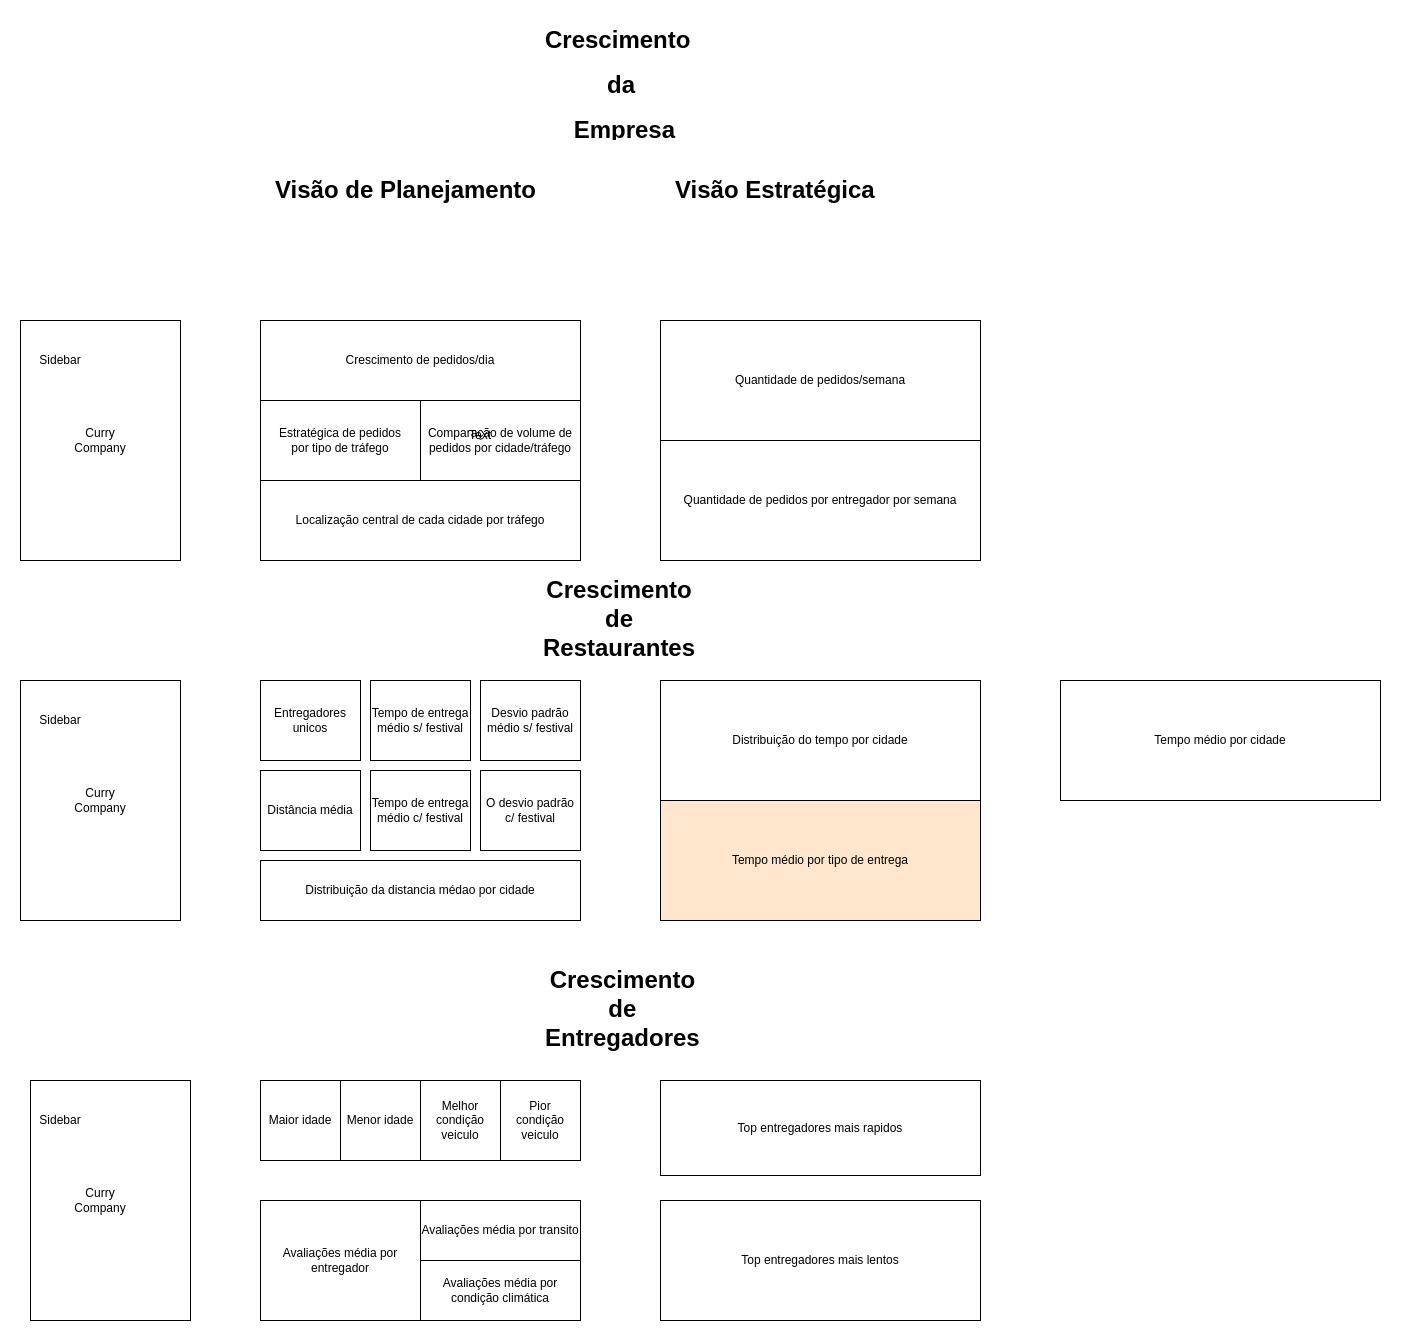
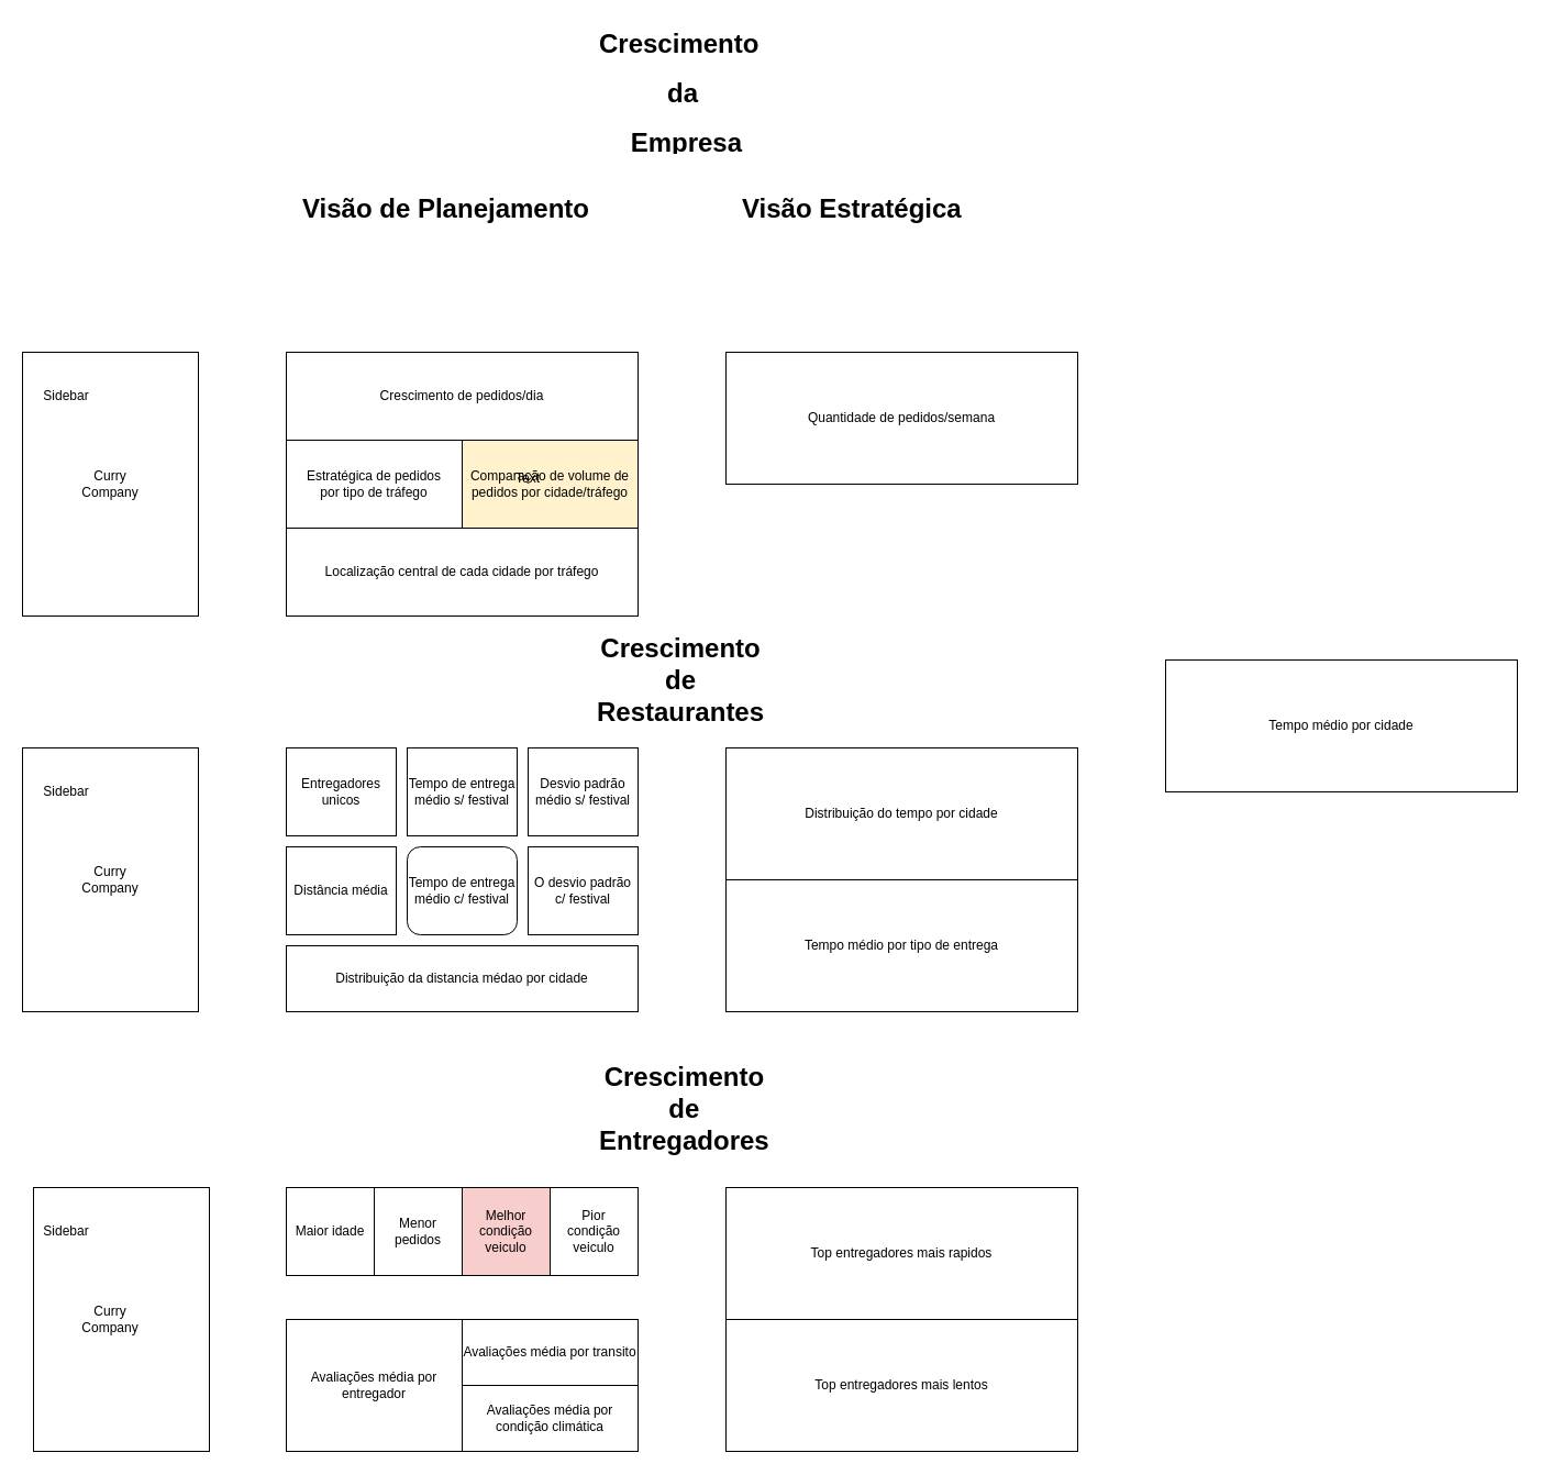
- <mxCell id="4" value="Comparação de volume de pedidos por cidade/tráfego" style="rounded=0;whiteSpace=wrap;html=1;" parent="1" vertex="1"><mxGeometry x="420" y="400" width="160" height="80" as="geometry" /></mxCell>
+ <mxCell id="4" value="Comparação de volume de pedidos por cidade/tráfego" style="rounded=0;whiteSpace=wrap;html=1;fillColor=#fff2cc;" parent="1" vertex="1"><mxGeometry x="420" y="400" width="160" height="80" as="geometry" /></mxCell>
- <mxCell id="8" value="Quantidade de pedidos por entregador por semana" style="rounded=0;whiteSpace=wrap;html=1;" parent="1" vertex="1"><mxGeometry x="660" y="440" width="320" height="120" as="geometry" /></mxCell>
- <mxCell id="41" value="Tempo médio por cidade" style="rounded=0;whiteSpace=wrap;html=1;" vertex="1" parent="1"><mxGeometry x="1060" y="680" width="320" height="120" as="geometry" /></mxCell>
+ <mxCell id="41" value="Tempo médio por cidade" style="rounded=0;whiteSpace=wrap;html=1;" vertex="1" parent="1"><mxGeometry x="1060" y="600" width="320" height="120" as="geometry" /></mxCell>
- <mxCell id="40" value="Tempo de entrega médio c/ festival" style="rounded=0;whiteSpace=wrap;html=1;" vertex="1" parent="1"><mxGeometry x="370" y="770" width="100" height="80" as="geometry" /></mxCell>
+ <mxCell id="40" value="Tempo de entrega médio c/ festival" style="whiteSpace=wrap;html=1;rounded=1;" vertex="1" parent="1"><mxGeometry x="370" y="770" width="100" height="80" as="geometry" /></mxCell>
- <mxCell id="26" value="Tempo médio por tipo de entrega" style="rounded=0;whiteSpace=wrap;html=1;fillColor=#ffe6cc;" parent="1" vertex="1"><mxGeometry x="660" y="800" width="320" height="120" as="geometry" /></mxCell>
+ <mxCell id="26" value="Tempo médio por tipo de entrega" style="rounded=0;whiteSpace=wrap;html=1;" parent="1" vertex="1"><mxGeometry x="660" y="800" width="320" height="120" as="geometry" /></mxCell>
- <mxCell id="29" value="Menor idade" style="rounded=0;whiteSpace=wrap;html=1;" vertex="1" parent="1"><mxGeometry x="340" y="1080" width="80" height="80" as="geometry" /></mxCell>
+ <mxCell id="29" value="Menor pedidos" style="rounded=0;whiteSpace=wrap;html=1;" vertex="1" parent="1"><mxGeometry x="340" y="1080" width="80" height="80" as="geometry" /></mxCell>
- <mxCell id="30" value="Melhor condição veiculo" style="rounded=0;whiteSpace=wrap;html=1;" vertex="1" parent="1"><mxGeometry x="420" y="1080" width="80" height="80" as="geometry" /></mxCell>
+ <mxCell id="30" value="Melhor condição veiculo" style="rounded=0;whiteSpace=wrap;html=1;fillColor=#f8cecc;" vertex="1" parent="1"><mxGeometry x="420" y="1080" width="80" height="80" as="geometry" /></mxCell>
- <mxCell id="36" value="Top entregadores mais rapidos" style="rounded=0;whiteSpace=wrap;html=1;" vertex="1" parent="1"><mxGeometry x="660" y="1080" width="320" height="95" as="geometry" /></mxCell>
+ <mxCell id="36" value="Top entregadores mais rapidos" style="rounded=0;whiteSpace=wrap;html=1;" vertex="1" parent="1"><mxGeometry x="660" y="1080" width="320" height="120" as="geometry" /></mxCell>
